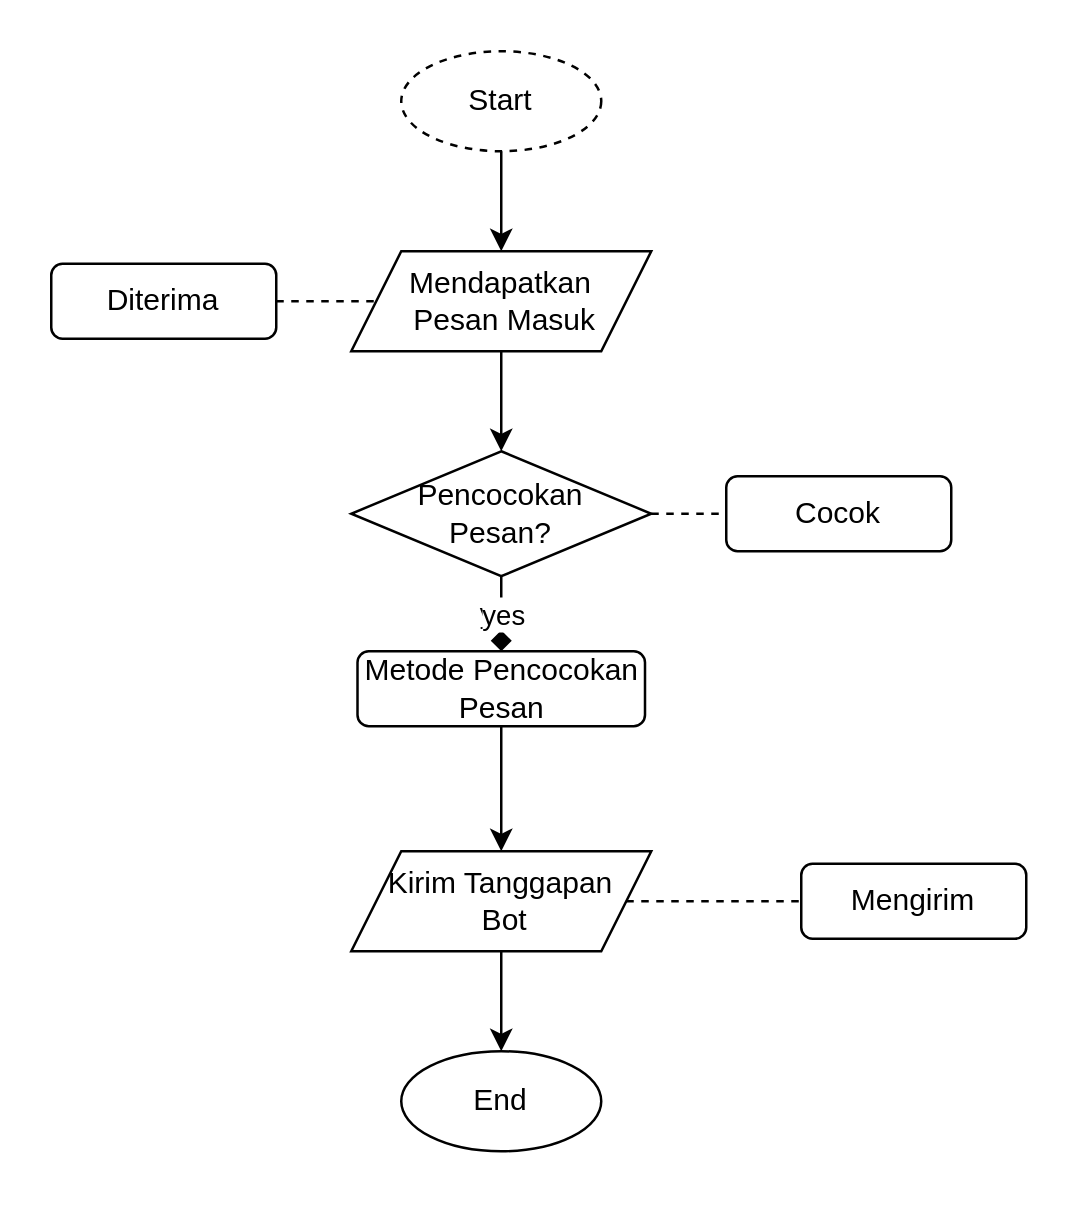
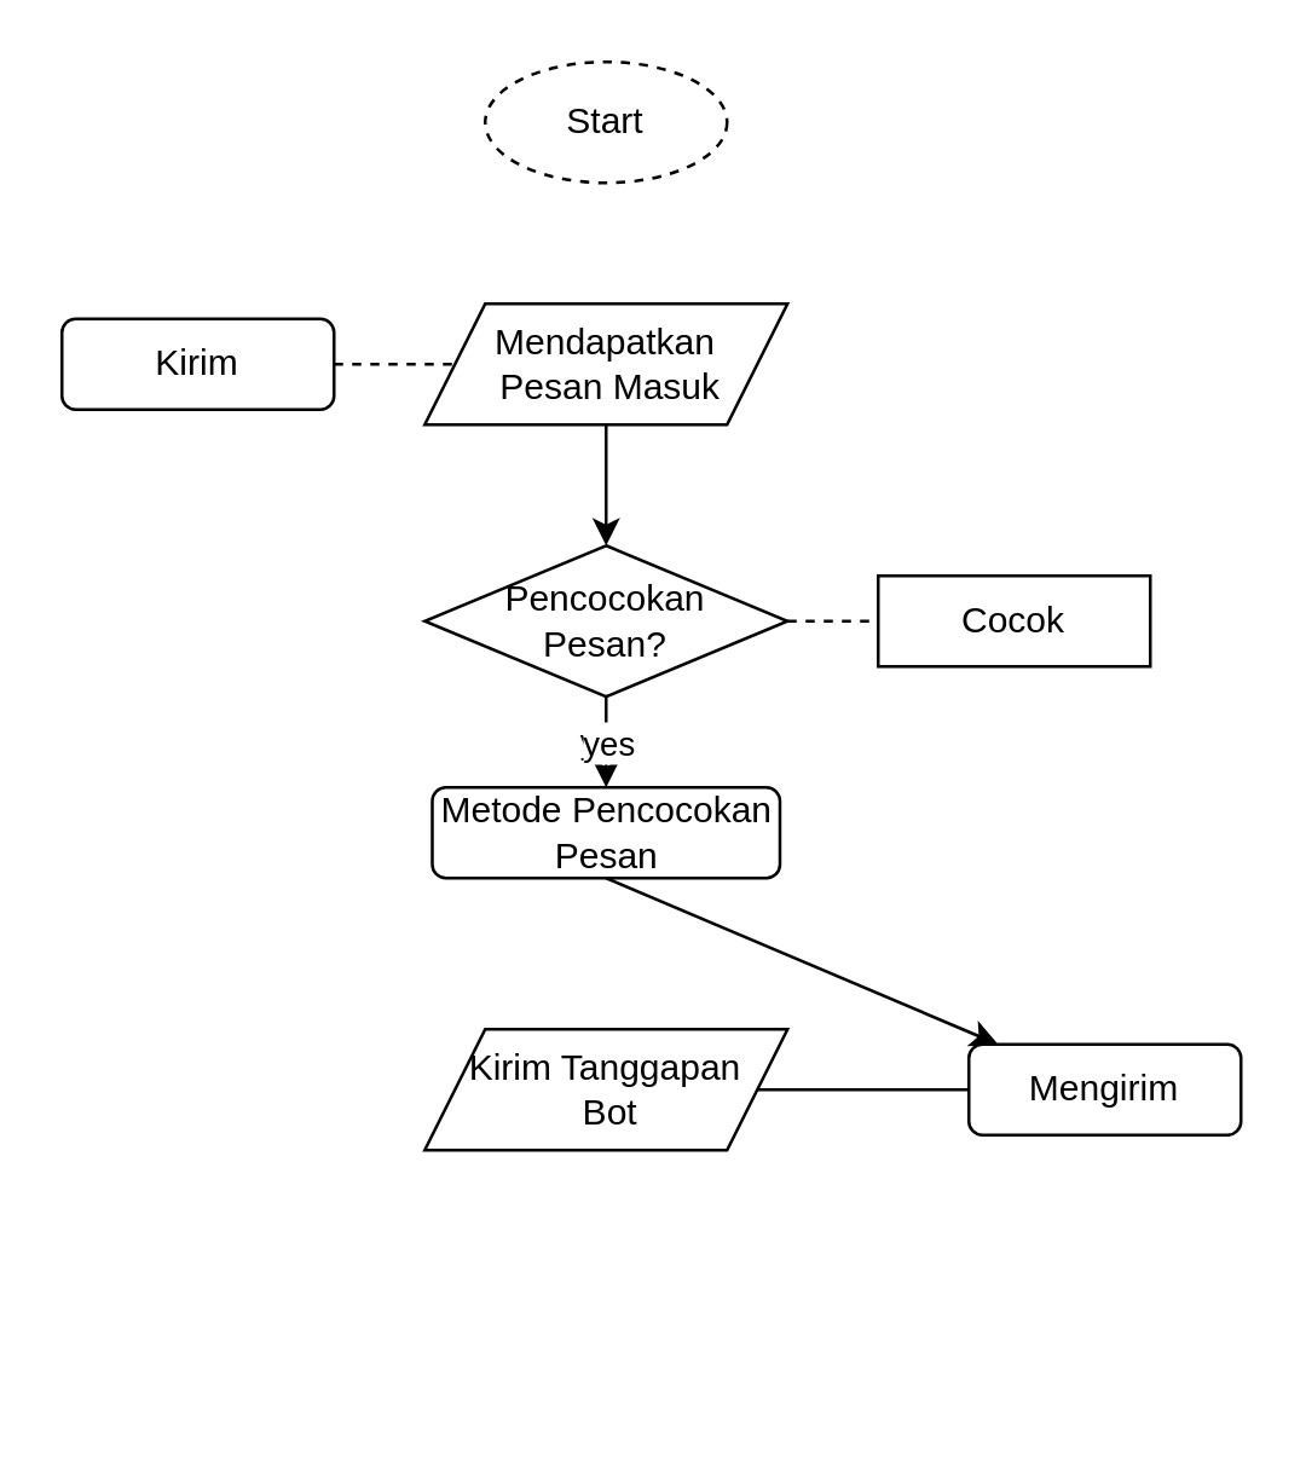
- <mxCell id="12" value="" style="endArrow=classic;html=1;rounded=0;exitX=0.5;exitY=1;exitDx=0;exitDy=0;entryX=0.5;entryY=0;entryDx=0;entryDy=0;" parent="1" source="2" target="5" edge="1"><mxGeometry width="50" height="50" relative="1" as="geometry"><mxPoint x="440" y="250" as="sourcePoint" /><mxPoint x="490" y="200" as="targetPoint" /></mxGeometry></mxCell>
- <mxCell id="7" value="Diterima" style="rounded=1;whiteSpace=wrap;html=1;" parent="1" vertex="1"><mxGeometry x="20" y="105" width="90" height="30" as="geometry" /></mxCell>
+ <mxCell id="7" value="Kirim" style="rounded=1;whiteSpace=wrap;html=1;" parent="1" vertex="1"><mxGeometry x="20" y="105" width="90" height="30" as="geometry" /></mxCell>
- <mxCell id="8" value="Cocok" style="rounded=1;whiteSpace=wrap;html=1;" parent="1" vertex="1"><mxGeometry x="290" y="190" width="90" height="30" as="geometry" /></mxCell>
+ <mxCell id="8" value="Cocok" style="whiteSpace=wrap;html=1;rounded=0;" parent="1" vertex="1"><mxGeometry x="290" y="190" width="90" height="30" as="geometry" /></mxCell>
- <mxCell id="15" value="yes" style="endArrow=diamond;html=1;rounded=0;exitX=0.5;exitY=1;exitDx=0;exitDy=0;entryX=0.5;entryY=0;entryDx=0;entryDy=0;" parent="1" source="6" target="9" edge="1"><mxGeometry relative="1" as="geometry"><mxPoint x="410" y="170" as="sourcePoint" /><mxPoint x="510" y="170" as="targetPoint" /></mxGeometry></mxCell>
+ <mxCell id="15" value="yes" style="endArrow=classic;html=1;rounded=0;exitX=0.5;exitY=1;exitDx=0;exitDy=0;entryX=0.5;entryY=0;entryDx=0;entryDy=0;" parent="1" source="6" target="9" edge="1"><mxGeometry relative="1" as="geometry"><mxPoint x="410" y="170" as="sourcePoint" /><mxPoint x="510" y="170" as="targetPoint" /></mxGeometry></mxCell>
- <mxCell id="13" value="" style="endArrow=classic;html=1;rounded=0;exitX=0.5;exitY=1;exitDx=0;exitDy=0;" parent="1" source="9" target="10" edge="1"><mxGeometry width="50" height="50" relative="1" as="geometry"><mxPoint x="440" y="190" as="sourcePoint" /><mxPoint x="490" y="140" as="targetPoint" /></mxGeometry></mxCell>
+ <mxCell id="13" value="" style="endArrow=classic;html=1;rounded=0;exitX=0.5;exitY=1;exitDx=0;exitDy=0;" parent="1" source="9" target="11" edge="1"><mxGeometry width="50" height="50" relative="1" as="geometry"><mxPoint x="440" y="190" as="sourcePoint" /><mxPoint x="490" y="140" as="targetPoint" /></mxGeometry></mxCell>
- <mxCell id="19" value="" style="endArrow=none;dashed=1;html=1;rounded=0;exitX=1;exitY=0.5;exitDx=0;exitDy=0;entryX=0;entryY=0.5;entryDx=0;entryDy=0;" parent="1" source="10" target="11" edge="1"><mxGeometry width="50" height="50" relative="1" as="geometry"><mxPoint x="440" y="190" as="sourcePoint" /><mxPoint x="490" y="140" as="targetPoint" /></mxGeometry></mxCell>
+ <mxCell id="19" value="" style="endArrow=none;dashed=0;html=1;rounded=0;exitX=1;exitY=0.5;exitDx=0;exitDy=0;entryX=0;entryY=0.5;entryDx=0;entryDy=0;" parent="1" source="10" target="11" edge="1"><mxGeometry width="50" height="50" relative="1" as="geometry"><mxPoint x="440" y="190" as="sourcePoint" /><mxPoint x="490" y="140" as="targetPoint" /></mxGeometry></mxCell>
- <mxCell id="14" value="" style="endArrow=classic;html=1;rounded=0;exitX=0.5;exitY=1;exitDx=0;exitDy=0;entryX=0.5;entryY=0;entryDx=0;entryDy=0;" parent="1" source="10" target="3" edge="1"><mxGeometry width="50" height="50" relative="1" as="geometry"><mxPoint x="440" y="190" as="sourcePoint" /><mxPoint x="490" y="140" as="targetPoint" /></mxGeometry></mxCell>
- <mxCell id="3" value="End" style="ellipse;whiteSpace=wrap;html=1;" parent="1" vertex="1"><mxGeometry x="160" y="420" width="80" height="40" as="geometry" /></mxCell>
